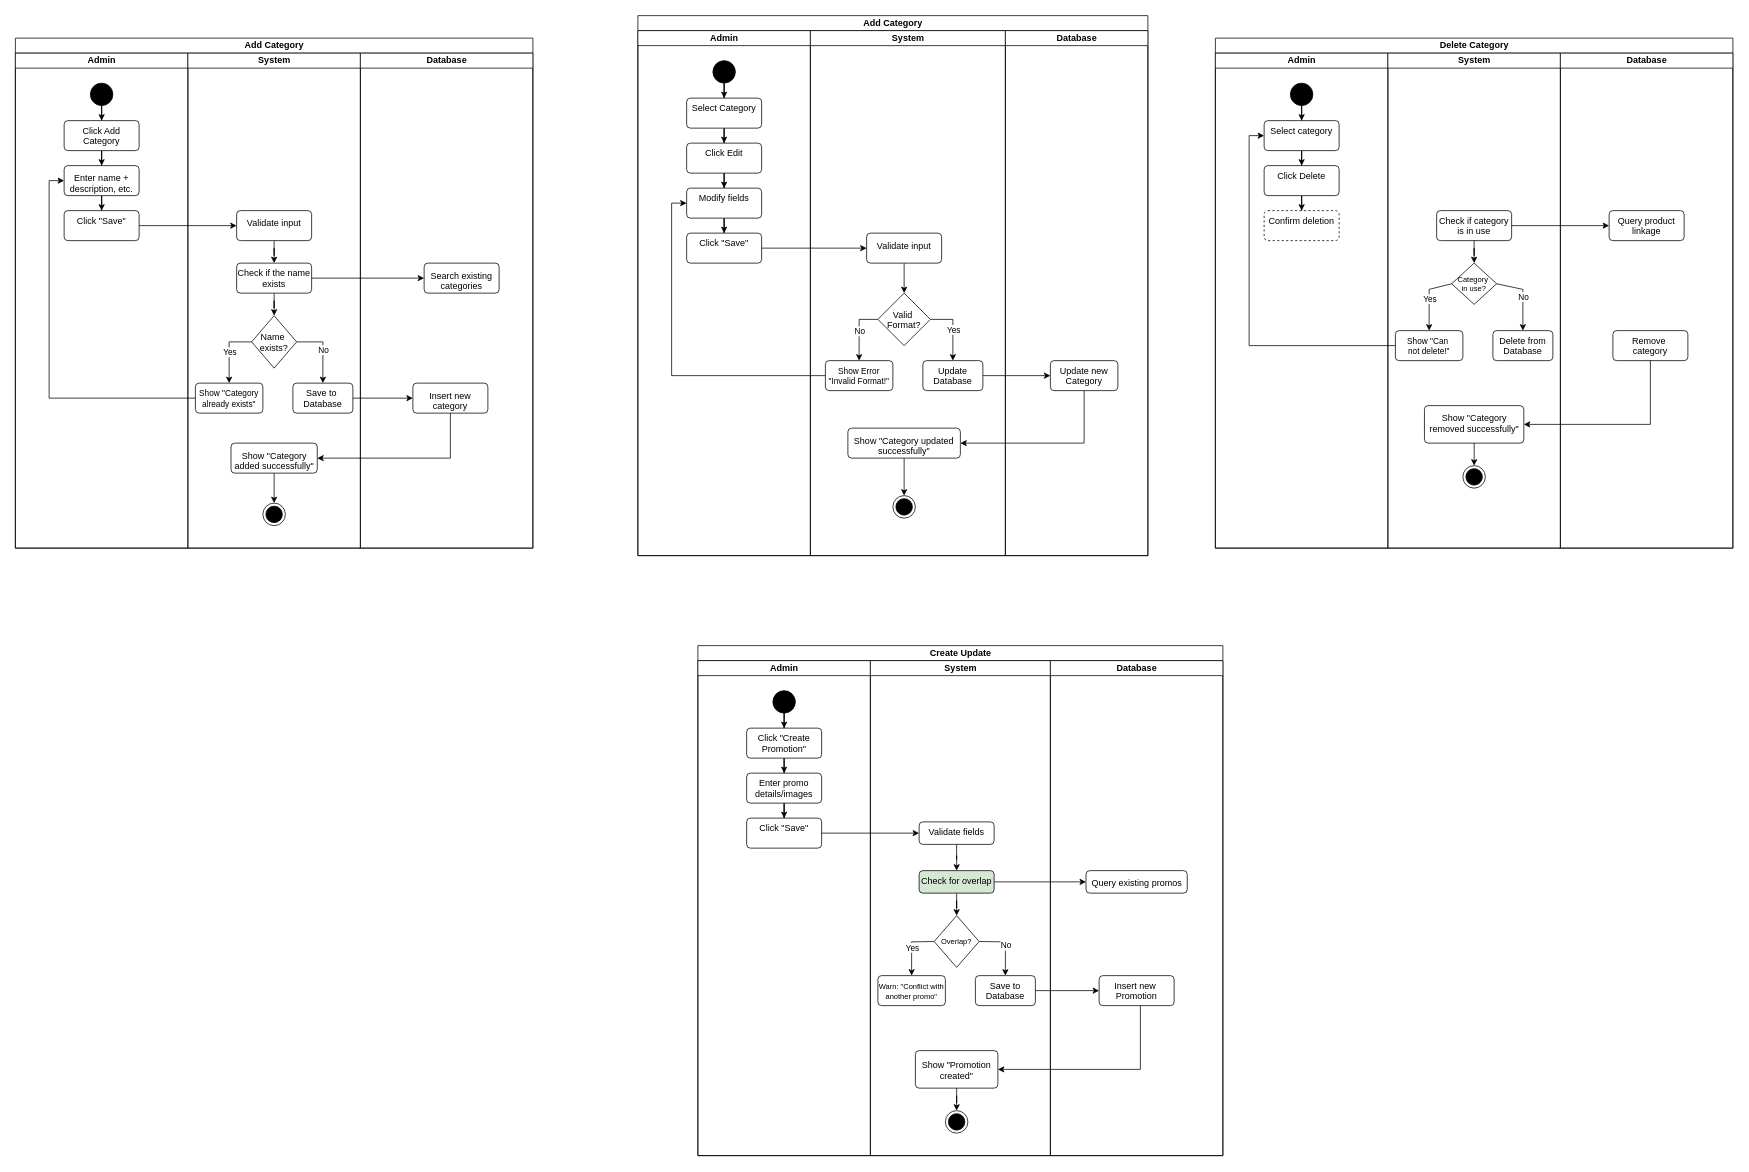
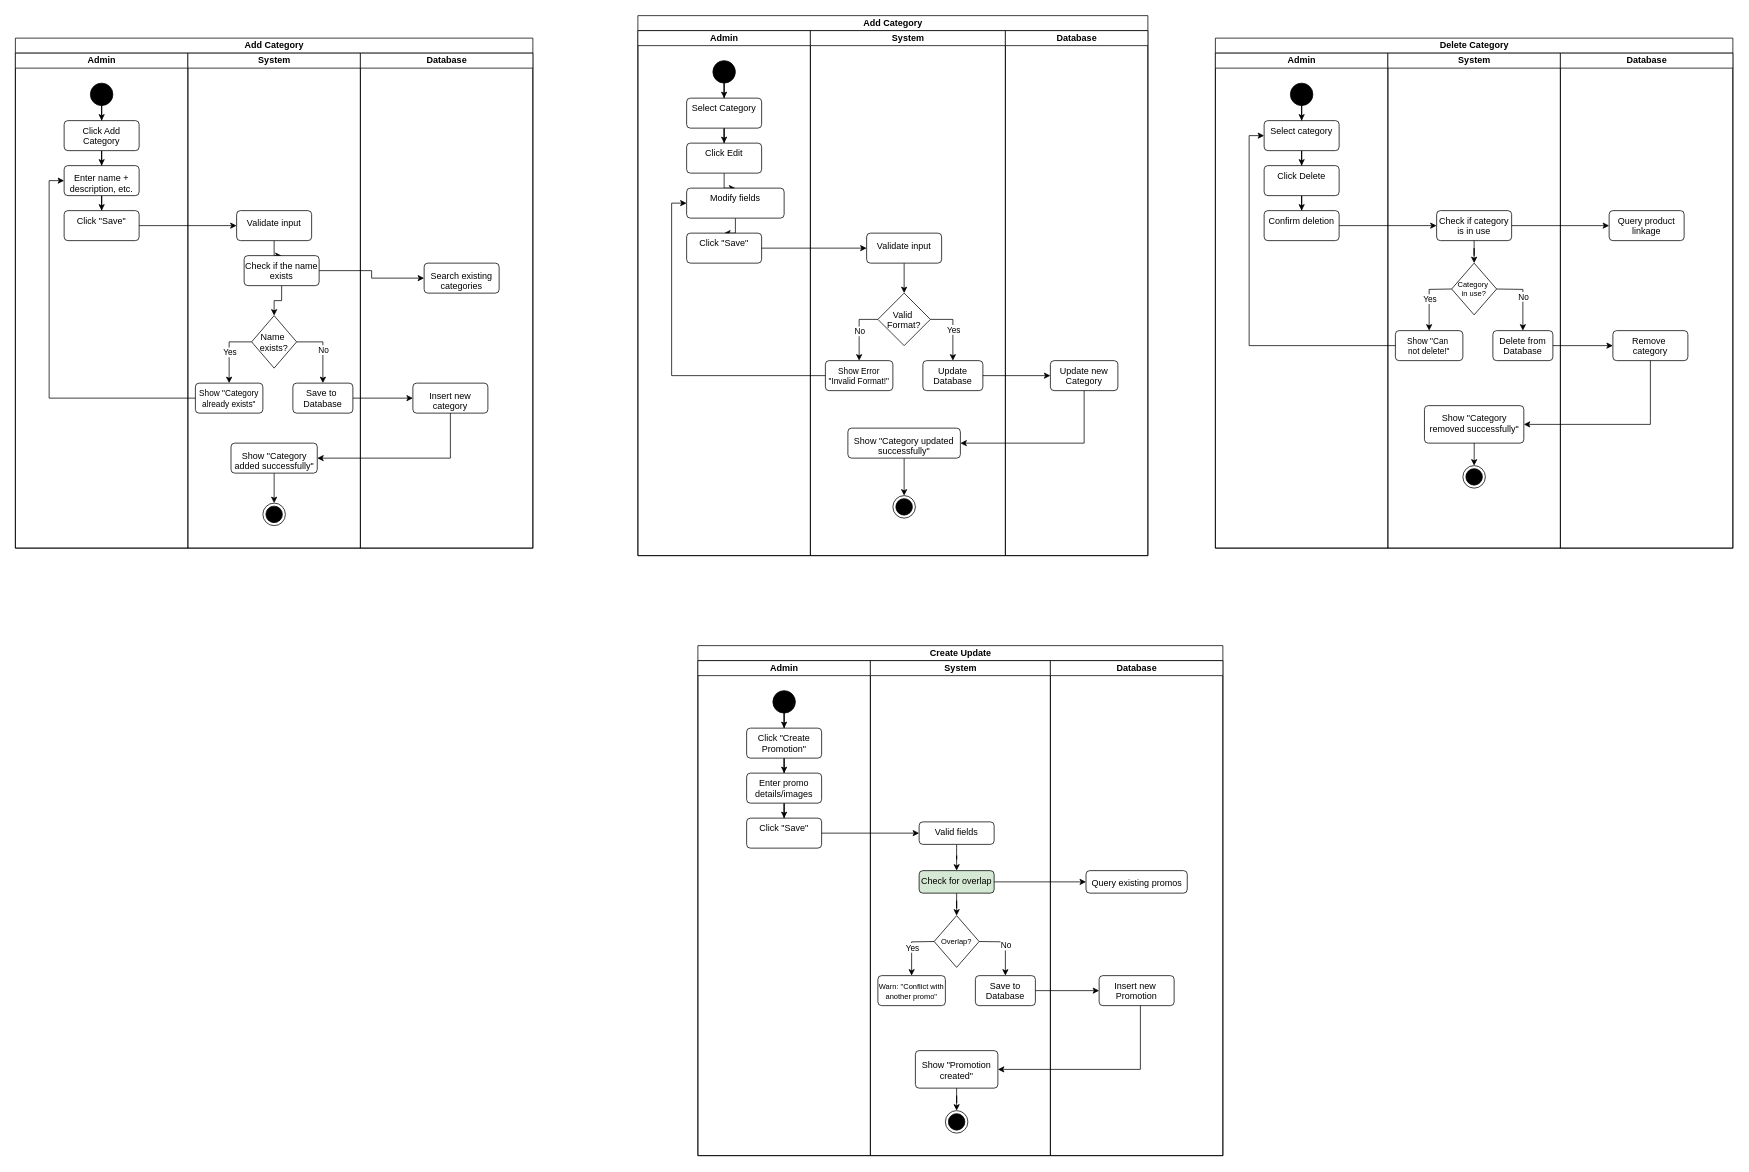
- <mxCell id="43" value="Modify fields" style="html=1;align=center;verticalAlign=top;rounded=1;absoluteArcSize=1;arcSize=10;dashed=0;whiteSpace=wrap;" parent="35" vertex="1"><mxGeometry x="65" y="210" width="100" height="40" as="geometry" /></mxCell>
+ <mxCell id="43" value="Modify fields" style="html=1;align=center;verticalAlign=top;rounded=1;absoluteArcSize=1;arcSize=10;dashed=0;whiteSpace=wrap;" parent="35" vertex="1"><mxGeometry x="65" y="210" width="130" height="40" as="geometry" /></mxCell>
- <mxCell id="72" value="Confirm deletion" style="html=1;align=center;verticalAlign=top;rounded=1;absoluteArcSize=1;arcSize=10;dashed=1;whiteSpace=wrap;" parent="65" vertex="1"><mxGeometry x="65" y="210" width="100" height="40" as="geometry" /></mxCell>
+ <mxCell id="72" value="Confirm deletion" style="html=1;align=center;verticalAlign=top;rounded=1;absoluteArcSize=1;arcSize=10;dashed=0;whiteSpace=wrap;" parent="65" vertex="1"><mxGeometry x="65" y="210" width="100" height="40" as="geometry" /></mxCell>
+ <mxCell id="73" style="edgeStyle=orthogonalEdgeStyle;rounded=0;orthogonalLoop=1;jettySize=auto;html=1;" parent="64" source="72" target="75" edge="1"><mxGeometry relative="1" as="geometry" /></mxCell>
- <mxCell id="16" value="Check if the name exists" style="html=1;align=center;verticalAlign=top;rounded=1;absoluteArcSize=1;arcSize=10;dashed=0;whiteSpace=wrap;" parent="12" vertex="1"><mxGeometry x="65" y="280" width="100" height="40" as="geometry" /></mxCell>
+ <mxCell id="16" value="Check if the name exists" style="html=1;align=center;verticalAlign=top;rounded=1;absoluteArcSize=1;arcSize=10;dashed=0;whiteSpace=wrap;" parent="12" vertex="1"><mxGeometry x="75" y="270" width="100" height="40" as="geometry" /></mxCell>
- <mxCell id="76" value="Category &#10;in use?" style="rhombus;fontSize=10;" parent="74" vertex="1"><mxGeometry x="85" y="280" width="60" height="55" as="geometry" /></mxCell>
+ <mxCell id="76" value="Category &#10;in use?" style="rhombus;fontSize=10;" parent="74" vertex="1"><mxGeometry x="85" y="280" width="60" height="69" as="geometry" /></mxCell>
+ <mxCell id="86" value="" style="edgeStyle=orthogonalEdgeStyle;rounded=0;orthogonalLoop=1;jettySize=auto;html=1;" parent="81" source="84" target="85" edge="1"><mxGeometry relative="1" as="geometry" /></mxCell>
- <mxCell id="106" value="Validate fields" style="html=1;align=center;verticalAlign=top;rounded=1;absoluteArcSize=1;arcSize=10;dashed=0;whiteSpace=wrap;" parent="104" vertex="1"><mxGeometry x="65" y="215" width="100" height="30" as="geometry" /></mxCell>
+ <mxCell id="106" value="Valid fields" style="html=1;align=center;verticalAlign=top;rounded=1;absoluteArcSize=1;arcSize=10;dashed=0;whiteSpace=wrap;" parent="104" vertex="1"><mxGeometry x="65" y="215" width="100" height="30" as="geometry" /></mxCell>
